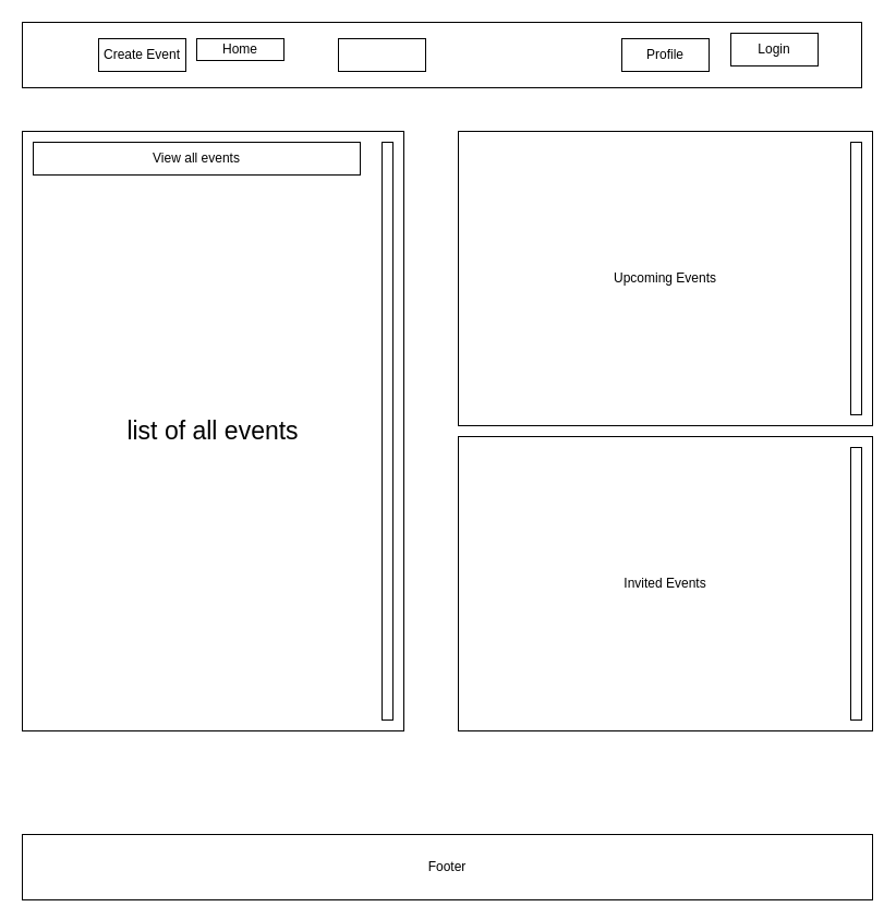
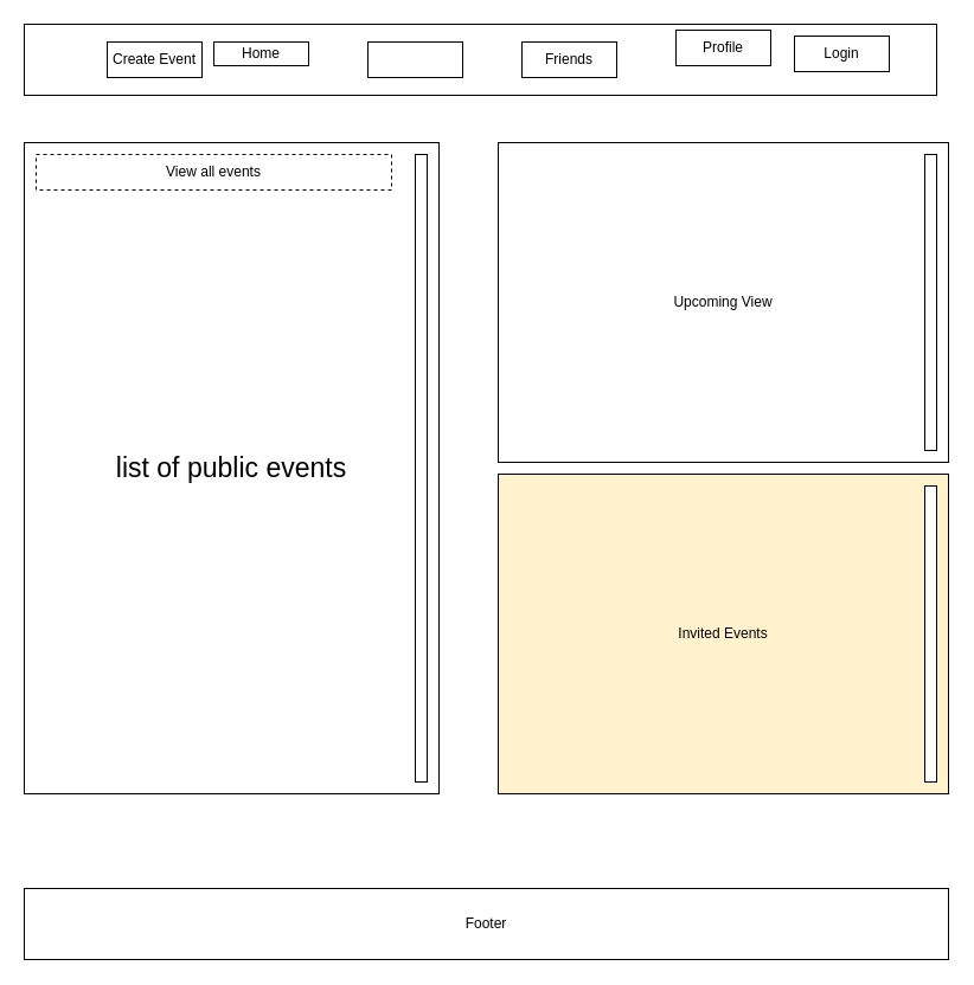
+ <mxCell id="6" value="Friends" style="rounded=0;whiteSpace=wrap;html=1;" vertex="1" parent="1"><mxGeometry x="440" y="35" width="80" height="30" as="geometry" /></mxCell>
- <mxCell id="7" value="Profile" style="rounded=0;whiteSpace=wrap;html=1;" vertex="1" parent="1"><mxGeometry x="570" y="35" width="80" height="30" as="geometry" /></mxCell>
+ <mxCell id="7" value="Profile" style="rounded=0;whiteSpace=wrap;html=1;" vertex="1" parent="1"><mxGeometry x="570" y="25" width="80" height="30" as="geometry" /></mxCell>
- <mxCell id="16" value="View all events" style="rounded=0;whiteSpace=wrap;html=1;" vertex="1" parent="1"><mxGeometry x="30" y="130" width="300" height="30" as="geometry" /></mxCell>
+ <mxCell id="16" value="View all events" style="rounded=0;whiteSpace=wrap;html=1;dashed=1;" vertex="1" parent="1"><mxGeometry x="30" y="130" width="300" height="30" as="geometry" /></mxCell>
- <mxCell id="10" value="Upcoming Events" style="rounded=0;whiteSpace=wrap;html=1;" vertex="1" parent="1"><mxGeometry x="420" y="120" width="380" height="270" as="geometry" /></mxCell>
+ <mxCell id="10" value="Upcoming View" style="rounded=0;whiteSpace=wrap;html=1;" vertex="1" parent="1"><mxGeometry x="420" y="120" width="380" height="270" as="geometry" /></mxCell>
- <mxCell id="9" value="&lt;font style=&quot;font-size: 23px&quot;&gt;list of all events&lt;/font&gt;" style="rounded=0;whiteSpace=wrap;html=1;" vertex="1" parent="1"><mxGeometry x="20" y="120" width="350" height="550" as="geometry" /></mxCell>
+ <mxCell id="9" value="&lt;font style=&quot;font-size: 23px&quot;&gt;list of public events&lt;/font&gt;" style="rounded=0;whiteSpace=wrap;html=1;" vertex="1" parent="1"><mxGeometry x="20" y="120" width="350" height="550" as="geometry" /></mxCell>
- <mxCell id="13" value="Invited Events" style="rounded=0;whiteSpace=wrap;html=1;" vertex="1" parent="1"><mxGeometry x="420" y="400" width="380" height="270" as="geometry" /></mxCell>
+ <mxCell id="13" value="Invited Events" style="rounded=0;whiteSpace=wrap;html=1;fillColor=#fff2cc;" vertex="1" parent="1"><mxGeometry x="420" y="400" width="380" height="270" as="geometry" /></mxCell>
- <mxCell id="15" value="Footer" style="rounded=0;whiteSpace=wrap;html=1;" vertex="1" parent="1"><mxGeometry x="20" y="765" width="780" height="60" as="geometry" /></mxCell>
+ <mxCell id="15" value="Footer" style="rounded=0;whiteSpace=wrap;html=1;" vertex="1" parent="1"><mxGeometry x="20" y="750" width="780" height="60" as="geometry" /></mxCell>
